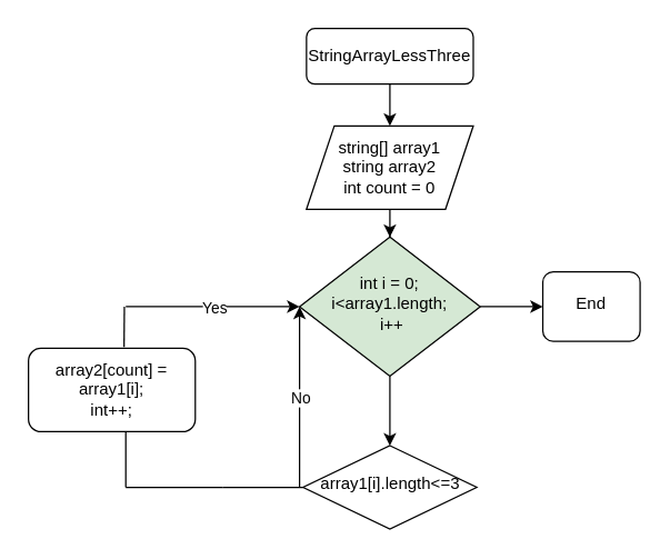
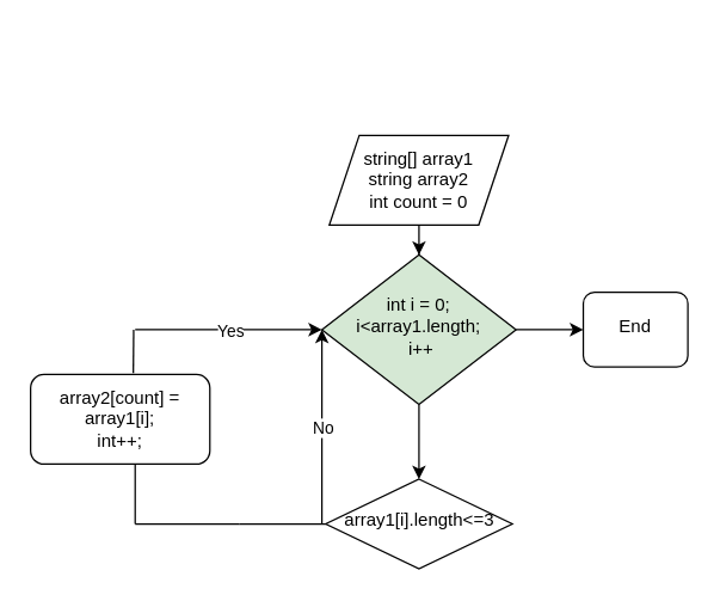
- <mxCell id="3" value="StringArrayLessThree" style="rounded=1;whiteSpace=wrap;html=1;fontSize=12;glass=0;strokeWidth=1;shadow=0;" parent="1" vertex="1"><mxGeometry x="220" y="20" width="120" height="40" as="geometry" /></mxCell>
- <mxCell id="2" value="" style="edgeStyle=orthogonalEdgeStyle;rounded=0;orthogonalLoop=1;jettySize=auto;html=1;" edge="1" parent="1" source="3" target="8"><mxGeometry relative="1" as="geometry" /></mxCell>
